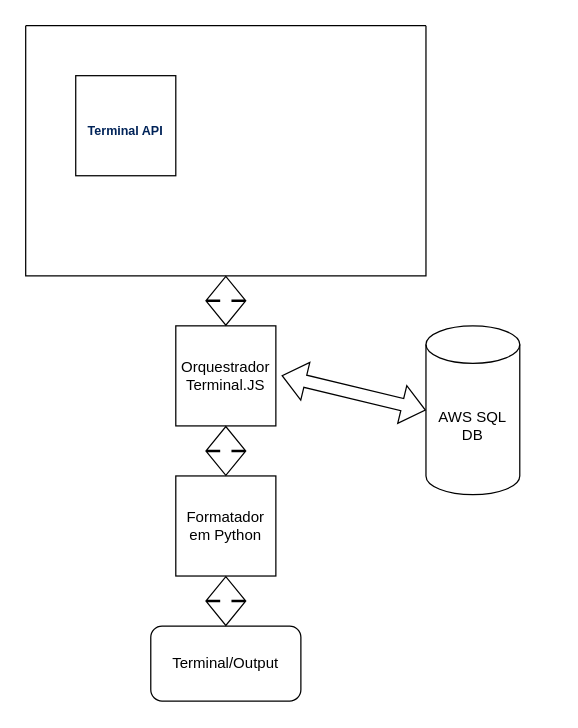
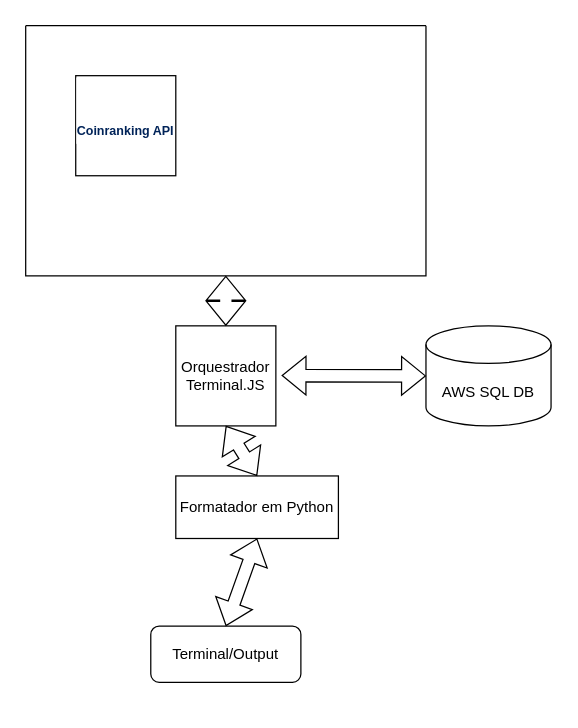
- <mxCell id="2" value="&lt;h1 style=&quot;box-sizing: border-box; -webkit-font-smoothing: antialiased; text-rendering: optimizelegibility; touch-action: manipulation; margin-top: 0px; line-height: 1.2; color: rgb(0, 35, 88); font-family: Montserrat, Helvetica, Arial, &amp;quot;sans-serif&amp;quot;; text-align: left; background-color: rgb(255, 255, 255); margin-bottom: 1.5rem !important; padding-top: 1.5rem !important;&quot; id=&quot;coinranking-api-documentation&quot;&gt;&lt;font style=&quot;font-size: 10px;&quot;&gt;Terminal API&lt;/font&gt;&lt;/h1&gt;" style="whiteSpace=wrap;html=1;aspect=fixed;" vertex="1" parent="1"><mxGeometry x="60" y="60" width="80" height="80" as="geometry" /></mxCell>
+ <mxCell id="2" value="&lt;h1 style=&quot;box-sizing: border-box; -webkit-font-smoothing: antialiased; text-rendering: optimizelegibility; touch-action: manipulation; margin-top: 0px; line-height: 1.2; color: rgb(0, 35, 88); font-family: Montserrat, Helvetica, Arial, &amp;quot;sans-serif&amp;quot;; text-align: left; background-color: rgb(255, 255, 255); margin-bottom: 1.5rem !important; padding-top: 1.5rem !important;&quot; id=&quot;coinranking-api-documentation&quot;&gt;&lt;font style=&quot;font-size: 10px;&quot;&gt;Coinranking API&lt;/font&gt;&lt;/h1&gt;" style="whiteSpace=wrap;html=1;aspect=fixed;" vertex="1" parent="1"><mxGeometry x="60" y="60" width="80" height="80" as="geometry" /></mxCell>
- <mxCell id="7" value="AWS SQL DB" style="shape=cylinder3;whiteSpace=wrap;html=1;boundedLbl=1;backgroundOutline=1;size=15;" vertex="1" parent="1"><mxGeometry x="340" y="260" width="75" height="135" as="geometry" /></mxCell>
+ <mxCell id="7" value="AWS SQL DB" style="shape=cylinder3;whiteSpace=wrap;html=1;boundedLbl=1;backgroundOutline=1;size=15;" vertex="1" parent="1"><mxGeometry x="340" y="260" width="100" height="80" as="geometry" /></mxCell>
- <mxCell id="5" value="Formatador em Python" style="whiteSpace=wrap;html=1;aspect=fixed;" vertex="1" parent="1"><mxGeometry x="140" y="380" width="80" height="80" as="geometry" /></mxCell>
+ <mxCell id="5" value="Formatador em Python" style="whiteSpace=wrap;html=1;aspect=fixed;" vertex="1" parent="1"><mxGeometry x="140" y="380" width="130" height="50" as="geometry" /></mxCell>
- <mxCell id="6" value="Terminal/Output" style="rounded=1;whiteSpace=wrap;html=1;" vertex="1" parent="1"><mxGeometry x="120" y="500" width="120" height="60" as="geometry" /></mxCell>
+ <mxCell id="6" value="Terminal/Output" style="rounded=1;whiteSpace=wrap;html=1;" vertex="1" parent="1"><mxGeometry x="120" y="500" width="120" height="45" as="geometry" /></mxCell>
